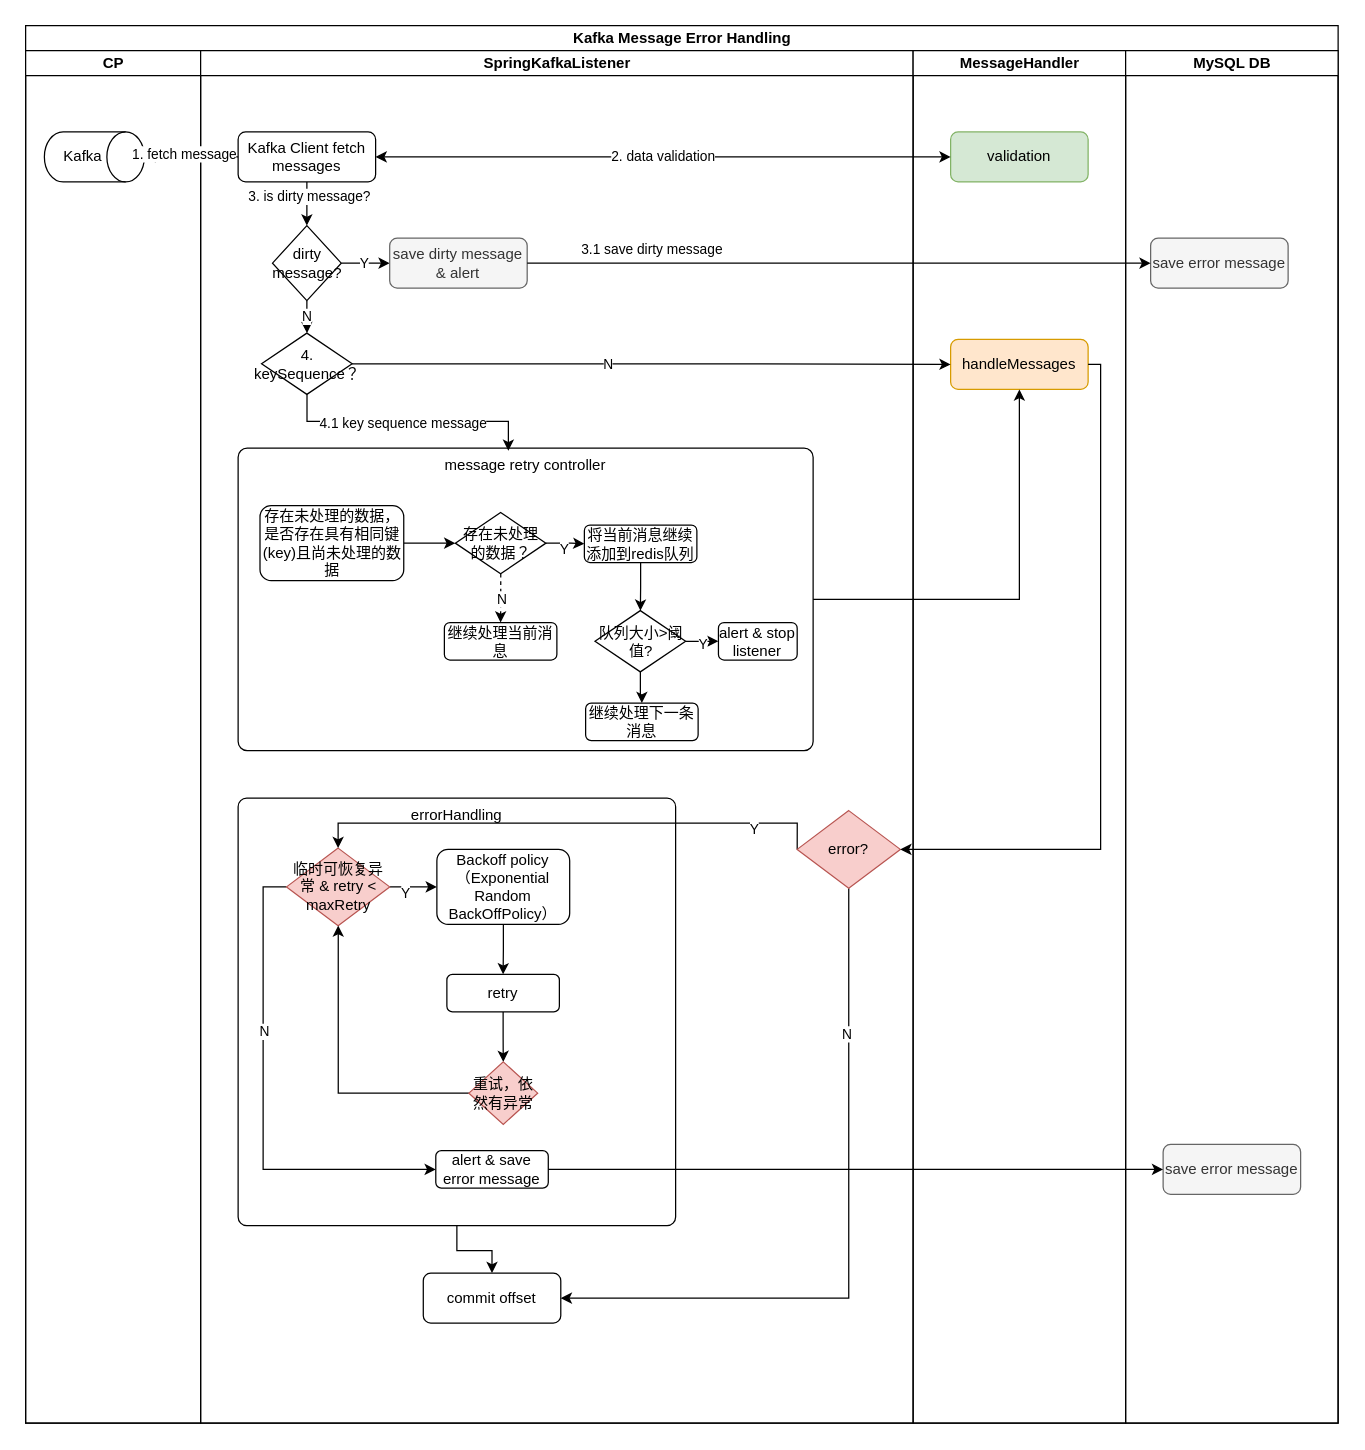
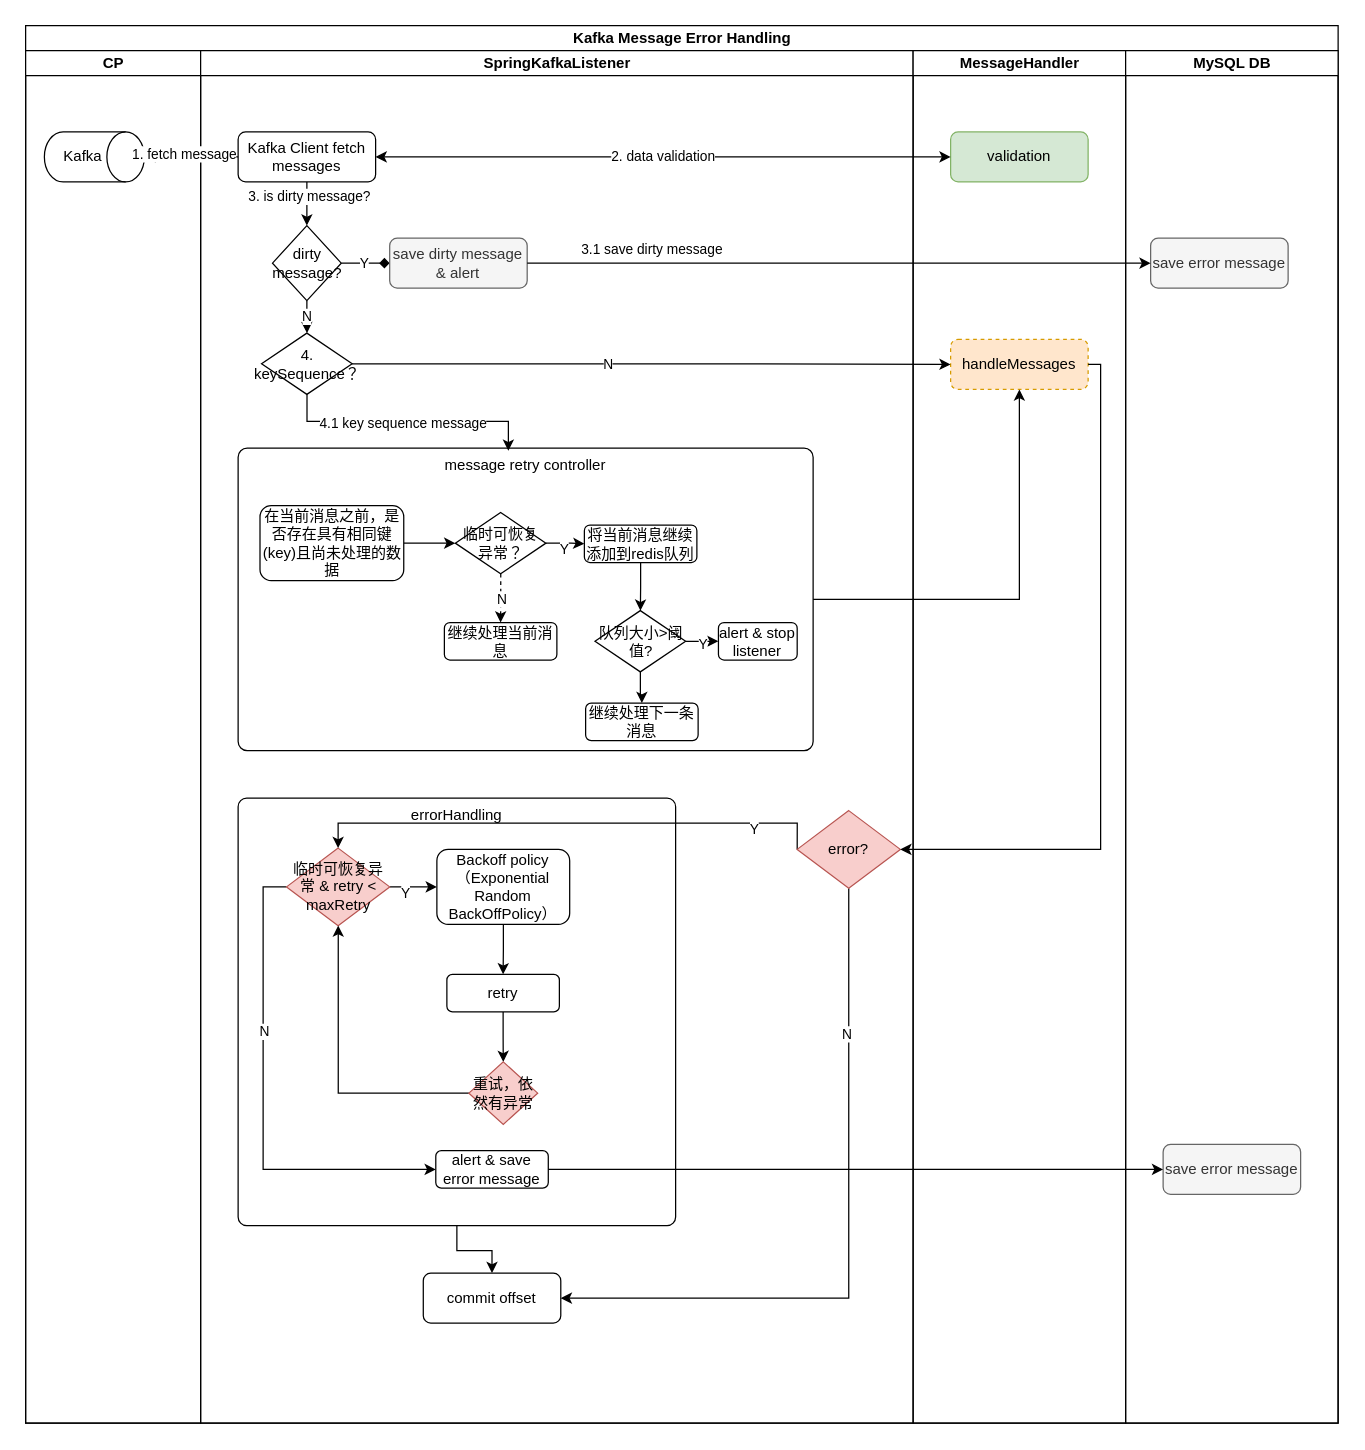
- <mxCell id="10" value="Y" style="edgeStyle=orthogonalEdgeStyle;rounded=0;orthogonalLoop=1;jettySize=auto;html=1;entryX=0;entryY=0.5;entryDx=0;entryDy=0;" edge="1" parent="6" source="12" target="13"><mxGeometry relative="1" as="geometry" /></mxCell>
+ <mxCell id="10" value="Y" style="edgeStyle=orthogonalEdgeStyle;rounded=0;orthogonalLoop=1;jettySize=auto;html=1;entryX=0;entryY=0.5;entryDx=0;entryDy=0;endArrow=diamond;" edge="1" parent="6" source="12" target="13"><mxGeometry relative="1" as="geometry" /></mxCell>
- <mxCell id="56" value="handleMessages" style="rounded=1;whiteSpace=wrap;html=1;fillColor=#ffe6cc;strokeColor=#d79b00;" vertex="1" parent="54"><mxGeometry x="30" y="231" width="110" height="40" as="geometry" /></mxCell>
+ <mxCell id="56" value="handleMessages" style="rounded=1;whiteSpace=wrap;html=1;fillColor=#ffe6cc;strokeColor=#d79b00;dashed=1;" vertex="1" parent="54"><mxGeometry x="30" y="231" width="110" height="40" as="geometry" /></mxCell>
- <mxCell id="17" value="&lt;span style=&quot;white-space-collapse: preserve;&quot;&gt;存在未处理的数据，是否存在具有相同键(key)且尚未处理的数据&lt;/span&gt;" style="rounded=1;whiteSpace=wrap;html=1;" vertex="1" parent="6"><mxGeometry x="47.5" y="364" width="115" height="60" as="geometry" /></mxCell>
+ <mxCell id="17" value="&lt;span style=&quot;white-space-collapse: preserve;&quot;&gt;在当前消息之前，是否存在具有相同键(key)且尚未处理的数据&lt;/span&gt;" style="rounded=1;whiteSpace=wrap;html=1;" vertex="1" parent="6"><mxGeometry x="47.5" y="364" width="115" height="60" as="geometry" /></mxCell>
- <mxCell id="22" value="存在未处理的数据？" style="rhombus;whiteSpace=wrap;html=1;" vertex="1" parent="6"><mxGeometry x="203.75" y="369.5" width="72.5" height="49" as="geometry" /></mxCell>
+ <mxCell id="22" value="临时可恢复异常？" style="rhombus;whiteSpace=wrap;html=1;" vertex="1" parent="6"><mxGeometry x="203.75" y="369.5" width="72.5" height="49" as="geometry" /></mxCell>
